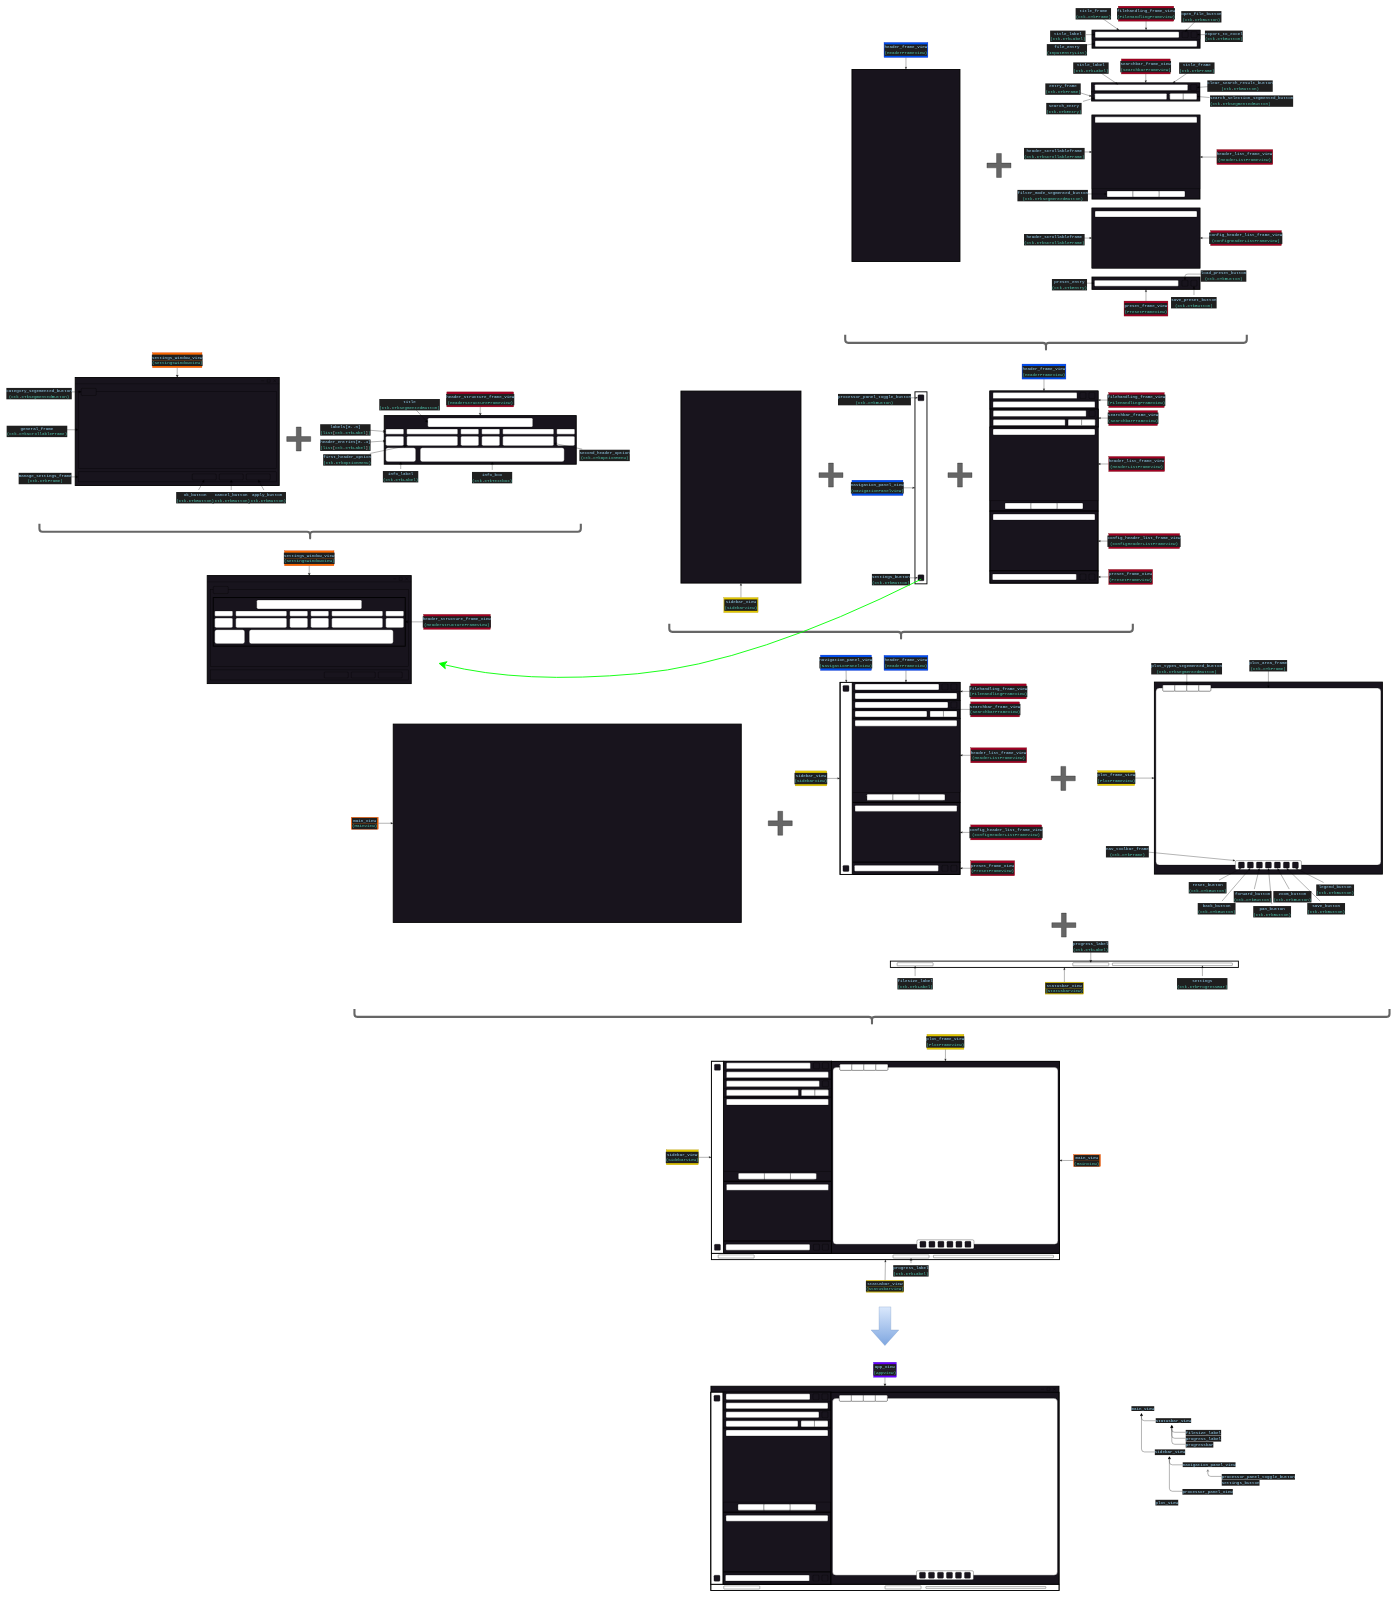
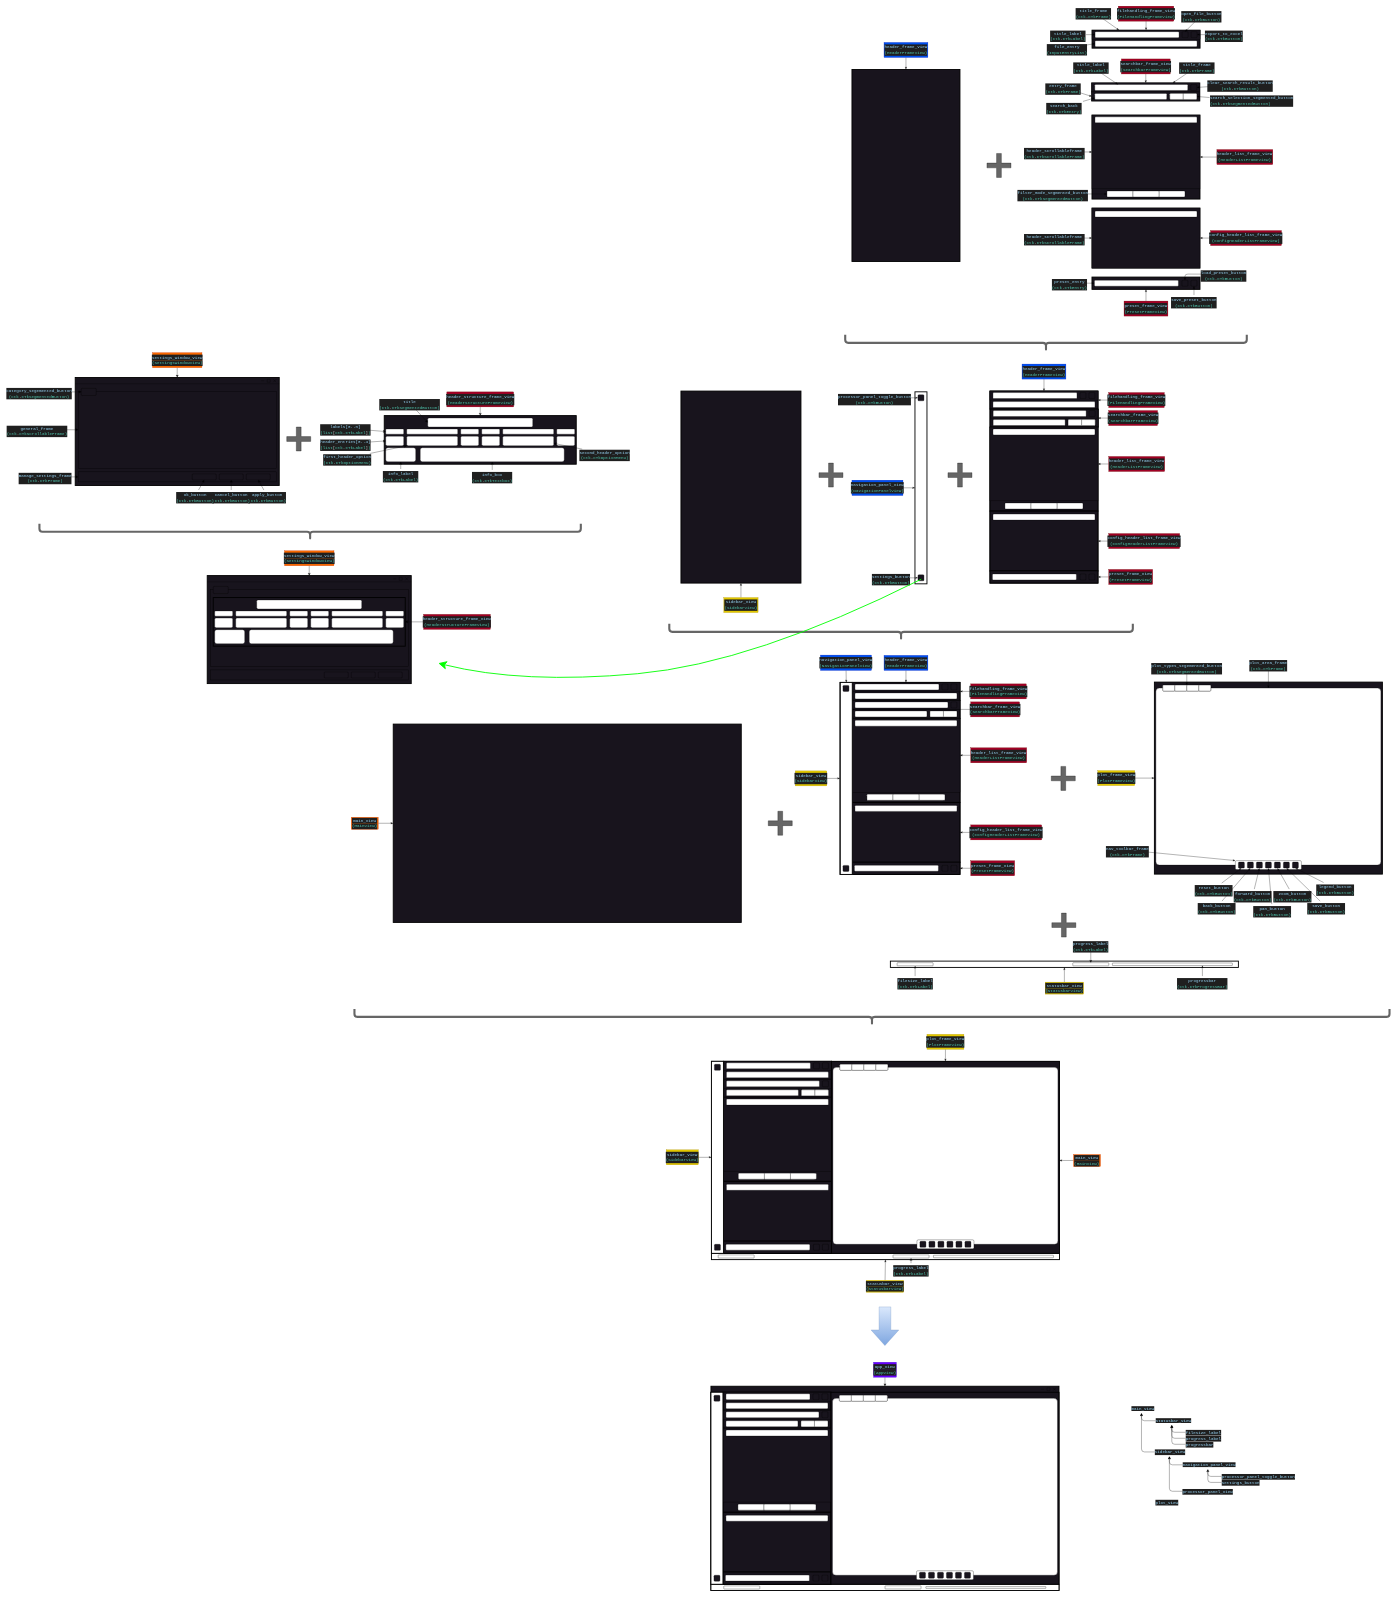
- <mxCell id="87" value="&lt;div style=&quot;background-color: rgb(31, 31, 31); font-family: Consolas, &amp;quot;Courier New&amp;quot;, monospace; font-weight: normal; font-size: 14px; line-height: 19px;&quot;&gt;&lt;div style=&quot;color: rgb(204, 204, 204);&quot;&gt;&lt;div style=&quot;line-height: 19px;&quot;&gt;&lt;span style=&quot;color: #9cdcfe;&quot;&gt;search_entry&lt;/span&gt;&lt;/div&gt;&lt;/div&gt;&lt;div style=&quot;&quot;&gt;&lt;span style=&quot;color: rgb(78, 201, 176);&quot;&gt;(&lt;/span&gt;&lt;span style=&quot;color: rgb(78, 201, 176);&quot;&gt;ctk&lt;/span&gt;&lt;span style=&quot;color: rgb(204, 204, 204);&quot;&gt;.&lt;/span&gt;&lt;span style=&quot;color: rgb(78, 201, 176);&quot;&gt;CTkEntry&lt;/span&gt;&lt;span style=&quot;color: rgb(78, 201, 176);&quot;&gt;)&lt;/span&gt;&lt;br&gt;&lt;/div&gt;&lt;/div&gt;" style="text;whiteSpace=wrap;html=1;align=center;" parent="1" vertex="1"><mxGeometry x="3481.5" y="336" width="127.5" height="40" as="geometry" /></mxCell>
+ <mxCell id="87" value="&lt;div style=&quot;background-color: rgb(31, 31, 31); font-family: Consolas, &amp;quot;Courier New&amp;quot;, monospace; font-weight: normal; font-size: 14px; line-height: 19px;&quot;&gt;&lt;div style=&quot;color: rgb(204, 204, 204);&quot;&gt;&lt;div style=&quot;line-height: 19px;&quot;&gt;&lt;span style=&quot;color: #9cdcfe;&quot;&gt;search_back&lt;/span&gt;&lt;/div&gt;&lt;/div&gt;&lt;div style=&quot;&quot;&gt;&lt;span style=&quot;color: rgb(78, 201, 176);&quot;&gt;(&lt;/span&gt;&lt;span style=&quot;color: rgb(78, 201, 176);&quot;&gt;ctk&lt;/span&gt;&lt;span style=&quot;color: rgb(204, 204, 204);&quot;&gt;.&lt;/span&gt;&lt;span style=&quot;color: rgb(78, 201, 176);&quot;&gt;CTkEntry&lt;/span&gt;&lt;span style=&quot;color: rgb(78, 201, 176);&quot;&gt;)&lt;/span&gt;&lt;br&gt;&lt;/div&gt;&lt;/div&gt;" style="text;whiteSpace=wrap;html=1;align=center;" parent="1" vertex="1"><mxGeometry x="3481.5" y="336" width="127.5" height="40" as="geometry" /></mxCell>
- <mxCell id="254" value="&lt;div style=&quot;color: rgb(204, 204, 204); background-color: rgb(31, 31, 31); font-family: Consolas, &amp;quot;Courier New&amp;quot;, monospace; font-weight: normal; font-size: 14px; line-height: 19px;&quot;&gt;&lt;div style=&quot;line-height: 19px;&quot;&gt;&lt;span style=&quot;color: rgb(156, 220, 254);&quot;&gt;reset_button&lt;/span&gt;&lt;/div&gt;&lt;div style=&quot;line-height: 19px;&quot;&gt;&lt;span style=&quot;color: rgb(78, 201, 176);&quot;&gt;(ctk&lt;/span&gt;.&lt;span style=&quot;color: rgb(78, 201, 176);&quot;&gt;CTkButton)&lt;/span&gt;&lt;br&gt;&lt;/div&gt;&lt;/div&gt;" style="text;whiteSpace=wrap;html=1;align=center;" parent="1" vertex="1"><mxGeometry x="3970.14" y="2933" width="110" height="40" as="geometry" /></mxCell>
+ <mxCell id="254" value="&lt;div style=&quot;color: rgb(204, 204, 204); background-color: rgb(31, 31, 31); font-family: Consolas, &amp;quot;Courier New&amp;quot;, monospace; font-weight: normal; font-size: 14px; line-height: 19px;&quot;&gt;&lt;div style=&quot;line-height: 19px;&quot;&gt;&lt;span style=&quot;color: rgb(156, 220, 254);&quot;&gt;reset_button&lt;/span&gt;&lt;/div&gt;&lt;div style=&quot;line-height: 19px;&quot;&gt;&lt;span style=&quot;color: rgb(78, 201, 176);&quot;&gt;(ctk&lt;/span&gt;.&lt;span style=&quot;color: rgb(78, 201, 176);&quot;&gt;CTkButton)&lt;/span&gt;&lt;br&gt;&lt;/div&gt;&lt;/div&gt;" style="text;whiteSpace=wrap;html=1;align=center;" parent="1" vertex="1"><mxGeometry x="3990.14" y="2943" width="110" height="40" as="geometry" /></mxCell>
- <mxCell id="16" value="&lt;div style=&quot;background-color: rgb(31, 31, 31); font-family: Consolas, &amp;quot;Courier New&amp;quot;, monospace; font-weight: normal; font-size: 14px; line-height: 19px;&quot;&gt;&lt;div style=&quot;color: rgb(204, 204, 204);&quot;&gt;&lt;span style=&quot;color: #9cdcfe;&quot;&gt;settings&lt;/span&gt;&lt;/div&gt;&lt;div style=&quot;&quot;&gt;&lt;span style=&quot;color: rgb(78, 201, 176);&quot;&gt;(ctk&lt;/span&gt;&lt;span style=&quot;color: rgb(204, 204, 204);&quot;&gt;.&lt;/span&gt;&lt;span style=&quot;color: rgb(78, 201, 176);&quot;&gt;CTkProgressBar)&lt;/span&gt;&lt;/div&gt;&lt;/div&gt;" style="text;whiteSpace=wrap;html=1;align=center;" parent="1" vertex="1"><mxGeometry x="3927.13" y="3253" width="160" height="40" as="geometry" /></mxCell>
+ <mxCell id="16" value="&lt;div style=&quot;background-color: rgb(31, 31, 31); font-family: Consolas, &amp;quot;Courier New&amp;quot;, monospace; font-weight: normal; font-size: 14px; line-height: 19px;&quot;&gt;&lt;div style=&quot;color: rgb(204, 204, 204);&quot;&gt;&lt;span style=&quot;color: #9cdcfe;&quot;&gt;progressbar&lt;/span&gt;&lt;/div&gt;&lt;div style=&quot;&quot;&gt;&lt;span style=&quot;color: rgb(78, 201, 176);&quot;&gt;(ctk&lt;/span&gt;&lt;span style=&quot;color: rgb(204, 204, 204);&quot;&gt;.&lt;/span&gt;&lt;span style=&quot;color: rgb(78, 201, 176);&quot;&gt;CTkProgressBar)&lt;/span&gt;&lt;/div&gt;&lt;/div&gt;" style="text;whiteSpace=wrap;html=1;align=center;" parent="1" vertex="1"><mxGeometry x="3927.13" y="3253" width="160" height="40" as="geometry" /></mxCell>
+ <mxCell id="520" style="edgeStyle=none;html=1;entryX=0.5;entryY=1;entryDx=0;entryDy=0;" parent="1" source="521" target="2" edge="1"><mxGeometry relative="1" as="geometry"><Array as="points"><mxPoint x="4025.14" y="4940.5" /></Array></mxGeometry></mxCell>
